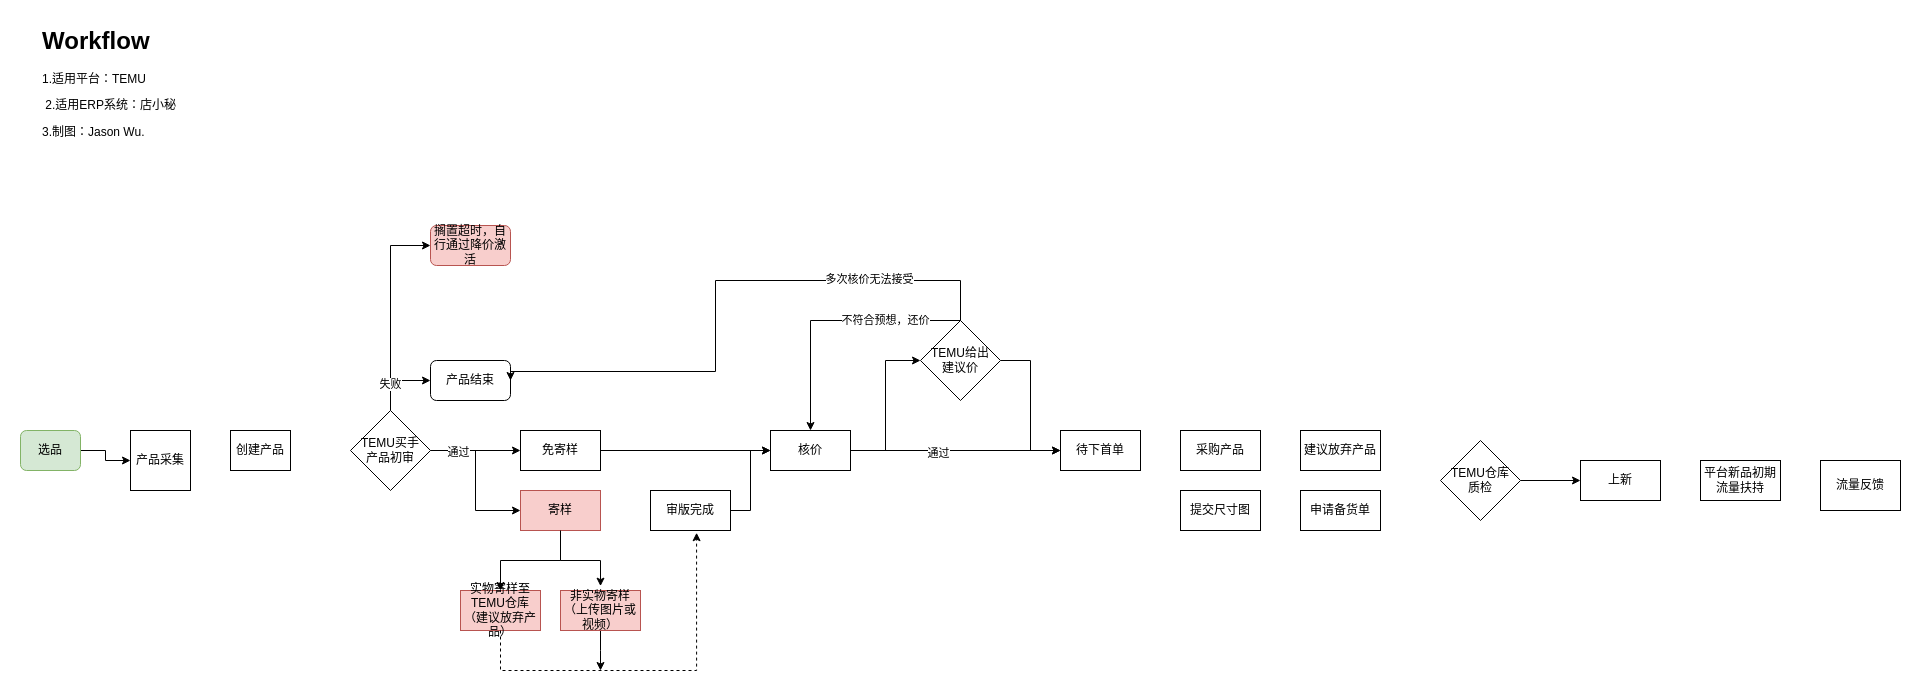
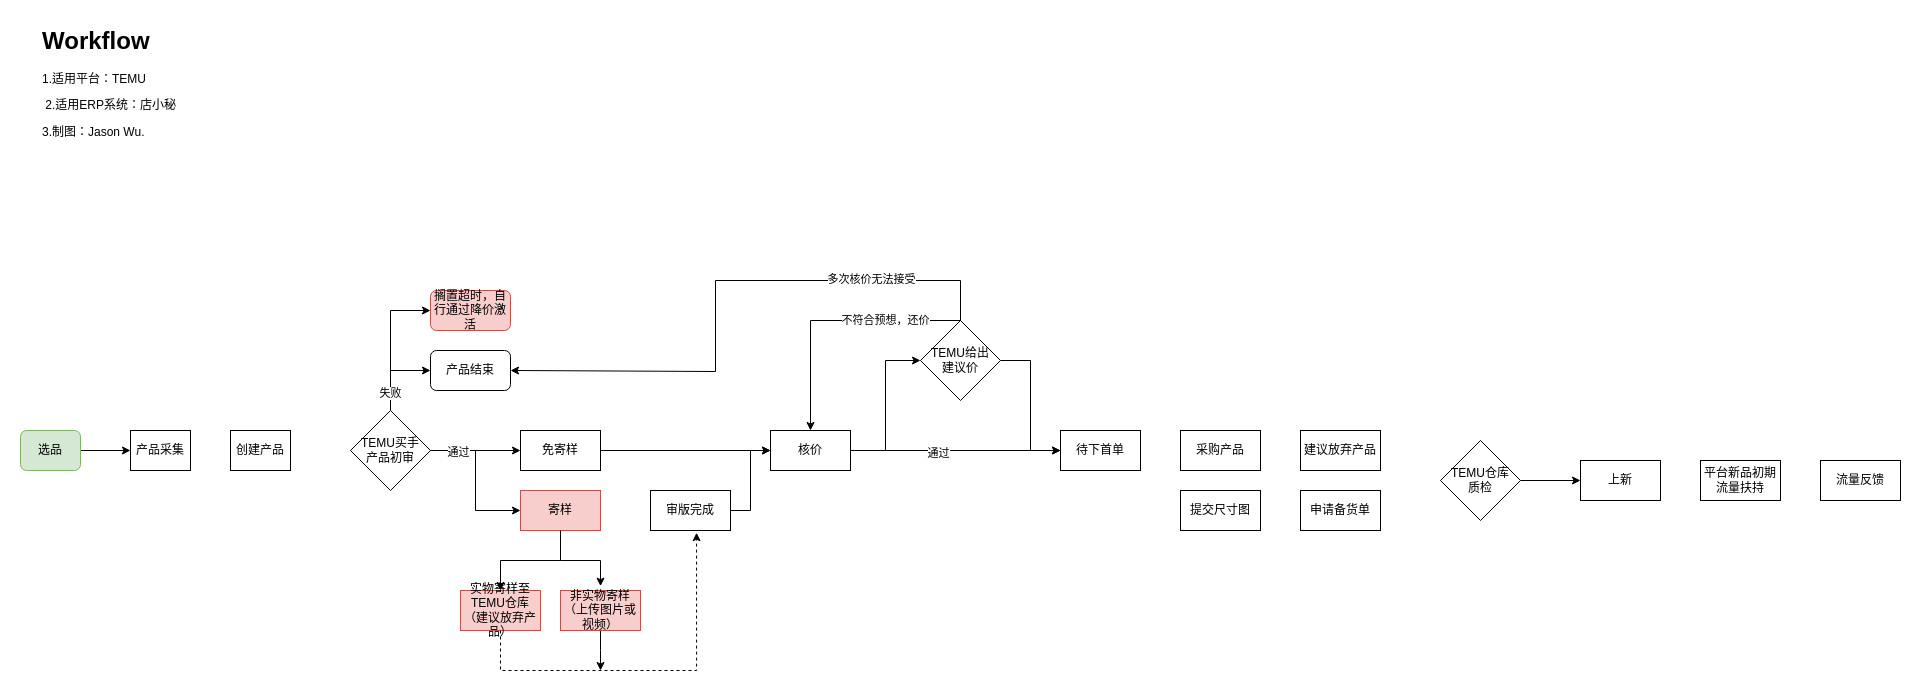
- <mxCell id="15" value="搁置超时，自行通过降价激活" style="rounded=1;whiteSpace=wrap;html=1;fillColor=#f8cecc;strokeColor=#b85450;" vertex="1" parent="1"><mxGeometry x="430" y="225" width="80" height="40" as="geometry" /></mxCell>
+ <mxCell id="15" value="搁置超时，自行通过降价激活" style="rounded=1;whiteSpace=wrap;html=1;fillColor=#f8cecc;strokeColor=#b85450;" vertex="1" parent="1"><mxGeometry x="430" y="290" width="80" height="40" as="geometry" /></mxCell>
- <mxCell id="14" value="产品结束" style="rounded=1;whiteSpace=wrap;html=1;" vertex="1" parent="1"><mxGeometry x="430" y="360" width="80" height="40" as="geometry" /></mxCell>
+ <mxCell id="14" value="产品结束" style="rounded=1;whiteSpace=wrap;html=1;" vertex="1" parent="1"><mxGeometry x="430" y="350" width="80" height="40" as="geometry" /></mxCell>
- <mxCell id="12" value="产品采集" style="rounded=0;whiteSpace=wrap;html=1;" vertex="1" parent="1"><mxGeometry x="130" y="430" width="60" height="60" as="geometry" /></mxCell>
+ <mxCell id="12" value="产品采集" style="rounded=0;whiteSpace=wrap;html=1;" vertex="1" parent="1"><mxGeometry x="130" y="430" width="60" height="40" as="geometry" /></mxCell>
- <mxCell id="46" value="流量反馈" style="rounded=0;whiteSpace=wrap;html=1;" vertex="1" parent="1"><mxGeometry x="1820" y="460" width="80" height="50" as="geometry" /></mxCell>
+ <mxCell id="46" value="流量反馈" style="rounded=0;whiteSpace=wrap;html=1;" vertex="1" parent="1"><mxGeometry x="1820" y="460" width="80" height="40" as="geometry" /></mxCell>
